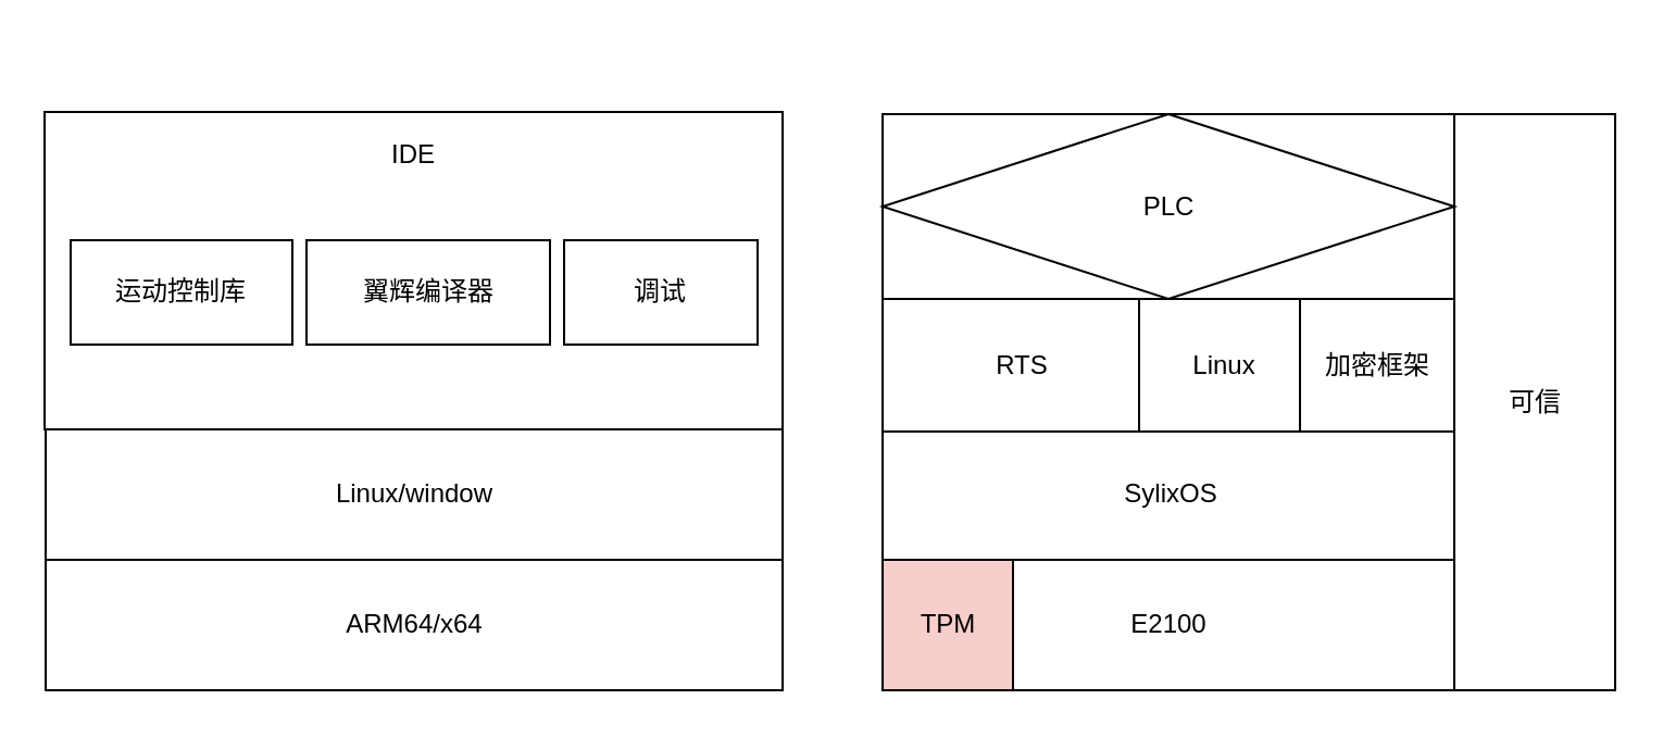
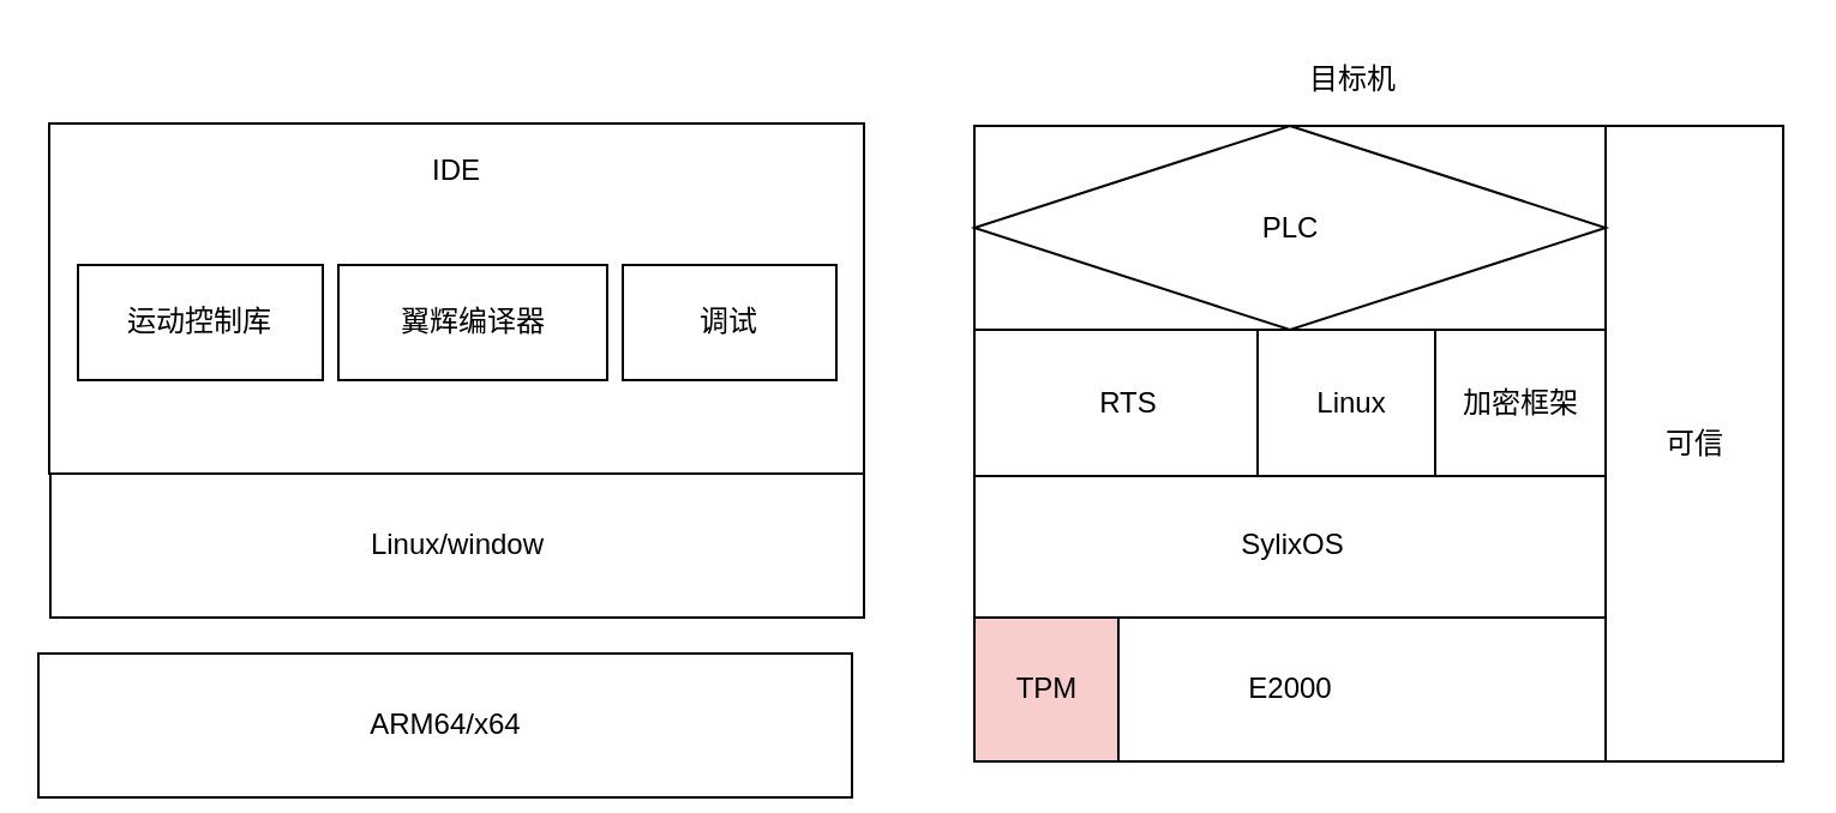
+ <mxCell id="12" value="目标机" style="text;html=1;align=center;verticalAlign=middle;resizable=0;points=[];autosize=1;strokeColor=none;fillColor=none;" vertex="1" parent="1"><mxGeometry x="535.5" y="20" width="54" height="26" as="geometry" /></mxCell>
- <mxCell id="13" value="ARM64/x64" style="rounded=0;whiteSpace=wrap;html=1;" vertex="1" parent="1"><mxGeometry x="20.5" y="257" width="339" height="60" as="geometry" /></mxCell>
+ <mxCell id="13" value="ARM64/x64" style="rounded=0;whiteSpace=wrap;html=1;" vertex="1" parent="1"><mxGeometry x="15.5" y="272" width="339" height="60" as="geometry" /></mxCell>
- <mxCell id="3" value="E2100" style="rounded=0;whiteSpace=wrap;html=1;" vertex="1" parent="1"><mxGeometry x="405.5" y="257" width="263" height="60" as="geometry" /></mxCell>
+ <mxCell id="3" value="E2000" style="rounded=0;whiteSpace=wrap;html=1;" vertex="1" parent="1"><mxGeometry x="405.5" y="257" width="263" height="60" as="geometry" /></mxCell>
